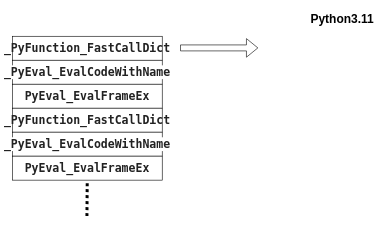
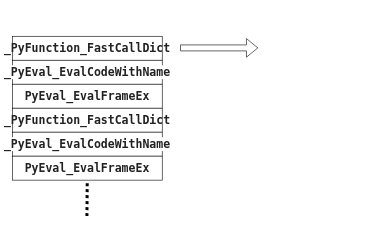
- <mxCell id="7" value="&lt;b&gt;&lt;font style=&quot;font-size: 20px;&quot;&gt;Python3.11&lt;/font&gt;&lt;/b&gt;" style="text;html=1;resizable=0;autosize=1;align=center;verticalAlign=middle;points=[];fillColor=none;strokeColor=none;rounded=0;" vertex="1" parent="1"><mxGeometry x="510" y="20" width="120" height="20" as="geometry" /></mxCell>
